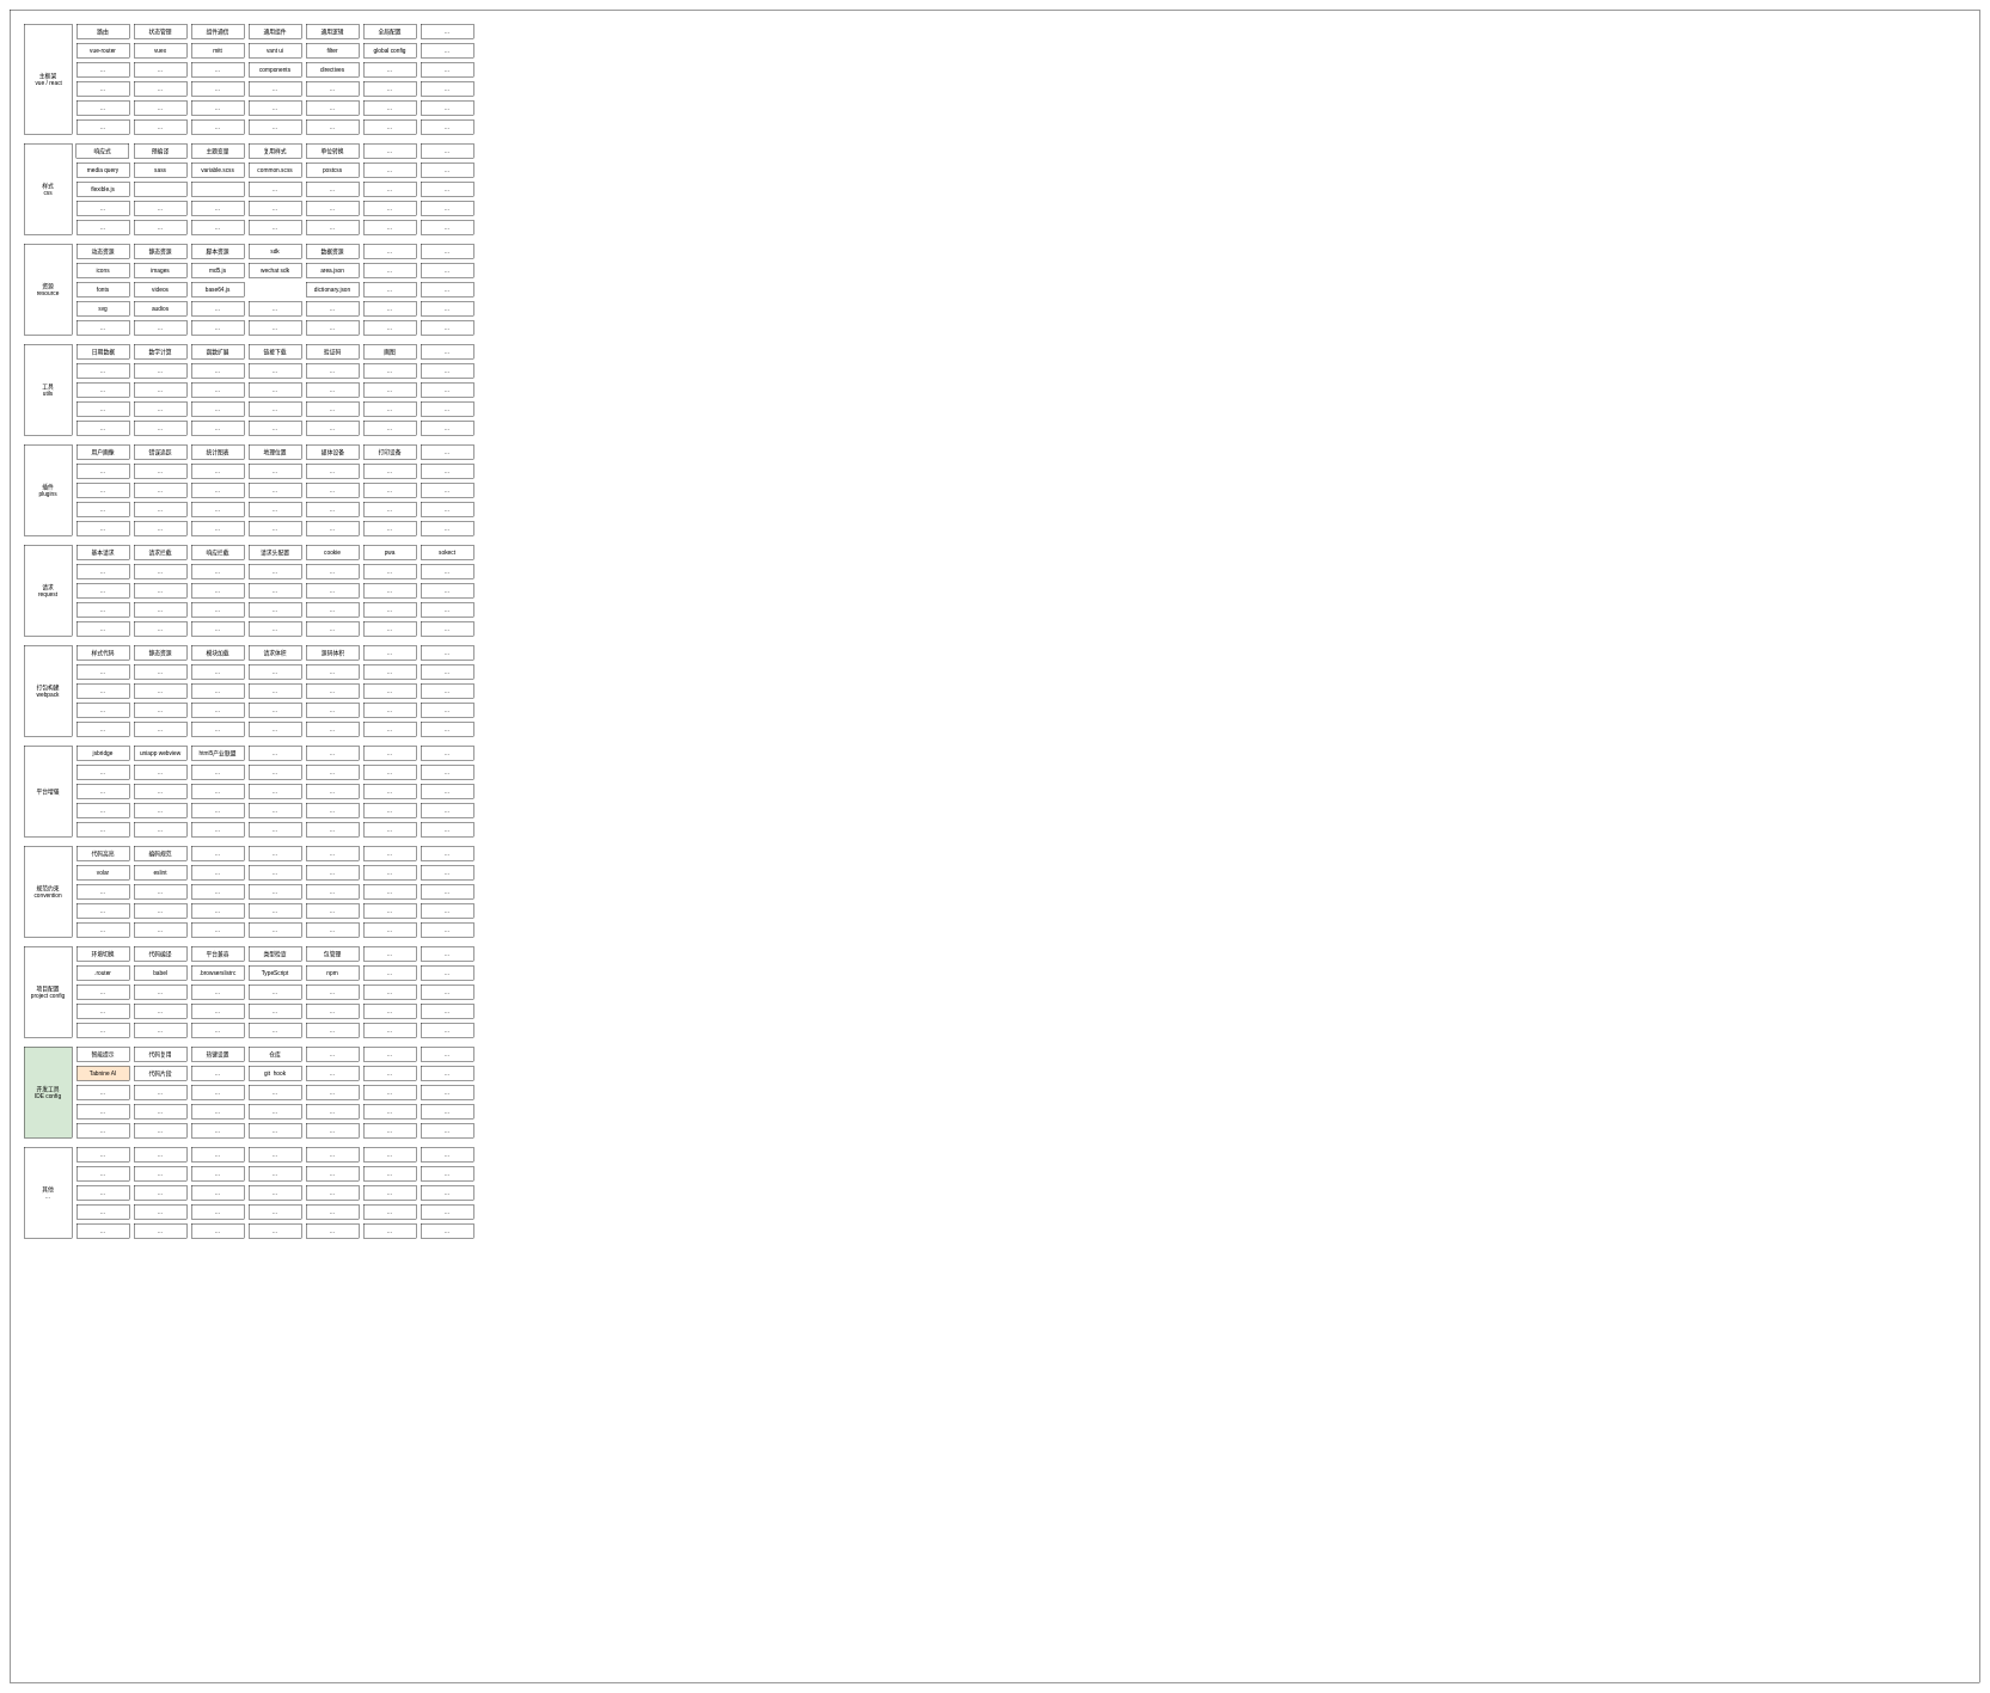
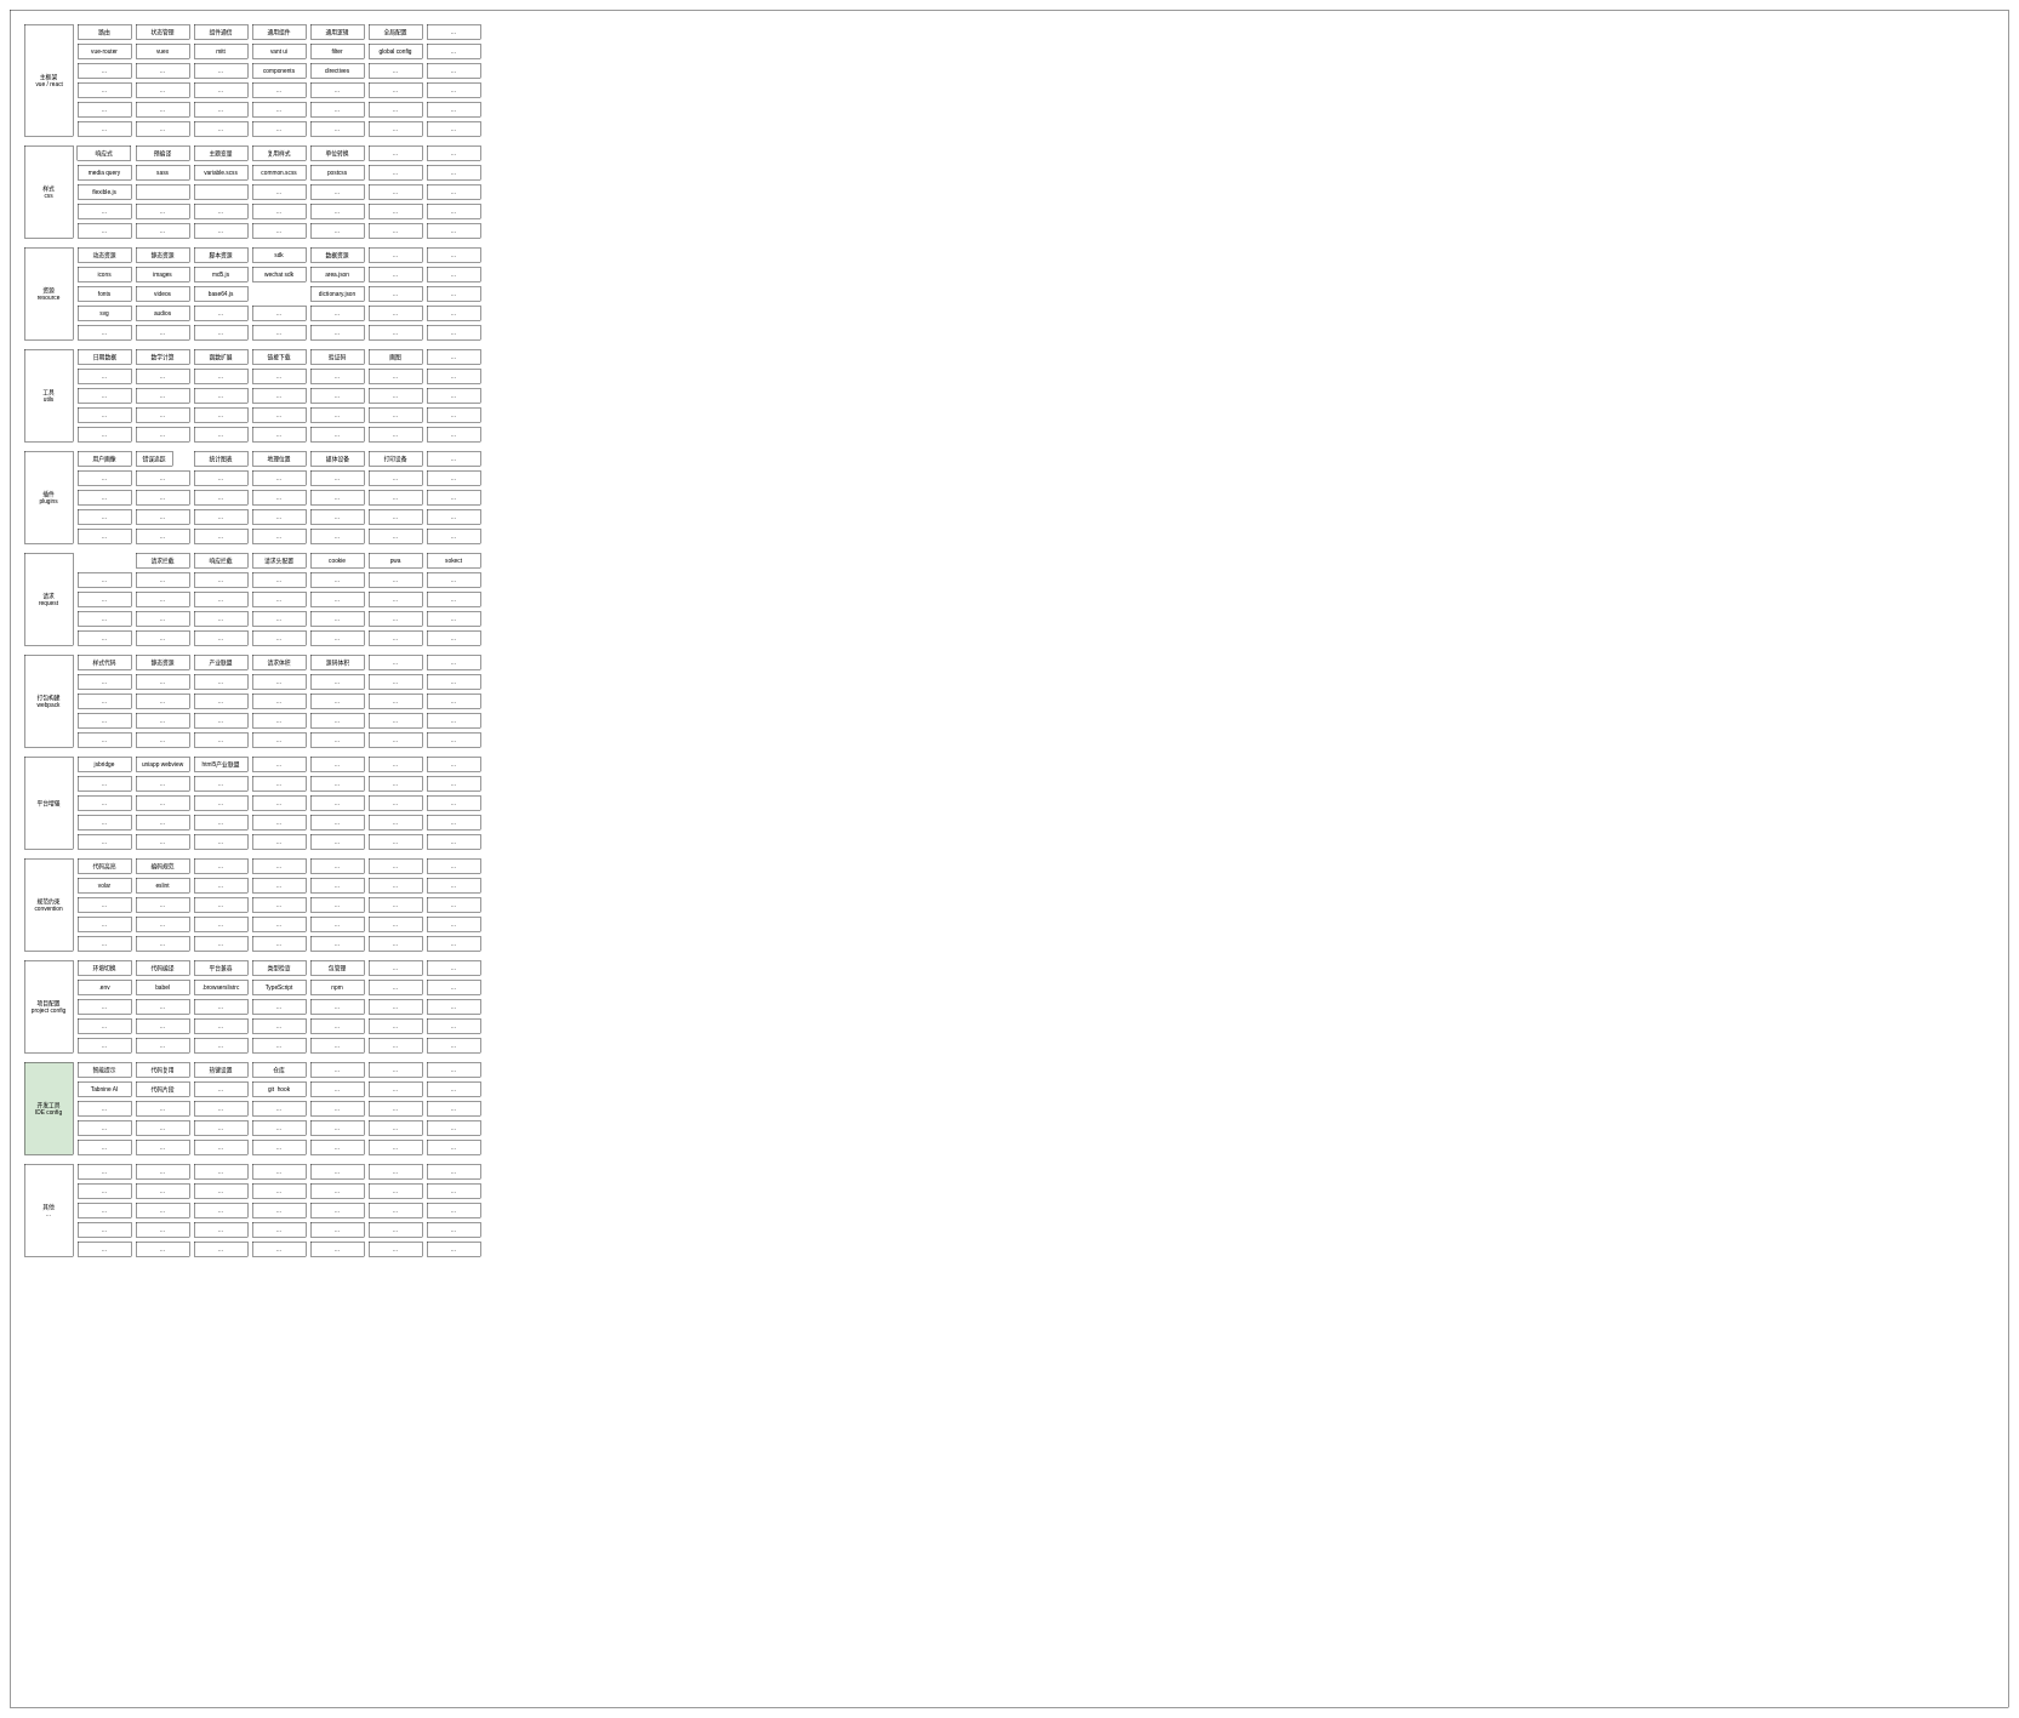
- <mxCell id="176" value="错误追踪" style="rounded=0;whiteSpace=wrap;html=1;" vertex="1" parent="2"><mxGeometry x="260" y="910" width="110" height="30" as="geometry" /></mxCell>
+ <mxCell id="176" value="错误追踪" style="rounded=0;whiteSpace=wrap;html=1;" vertex="1" parent="2"><mxGeometry x="260" y="910" width="75" height="30" as="geometry" /></mxCell>
- <mxCell id="32" value="基本请求" style="rounded=0;whiteSpace=wrap;html=1;" vertex="1" parent="2"><mxGeometry x="140" y="1120" width="110" height="30" as="geometry" /></mxCell>
- <mxCell id="246" value="模块加载" style="rounded=0;whiteSpace=wrap;html=1;" vertex="1" parent="2"><mxGeometry x="380" y="1330" width="110" height="30" as="geometry" /></mxCell>
+ <mxCell id="246" value="产业联盟" style="rounded=0;whiteSpace=wrap;html=1;" vertex="1" parent="2"><mxGeometry x="380" y="1330" width="110" height="30" as="geometry" /></mxCell>
- <mxCell id="57" value=".router" style="rounded=0;whiteSpace=wrap;html=1;" vertex="1" parent="2"><mxGeometry x="140" y="2000" width="110" height="30" as="geometry" /></mxCell>
+ <mxCell id="57" value=".env" style="rounded=0;whiteSpace=wrap;html=1;" vertex="1" parent="2"><mxGeometry x="140" y="2000" width="110" height="30" as="geometry" /></mxCell>
- <mxCell id="63" value="Tabnine AI" style="rounded=0;whiteSpace=wrap;html=1;fillColor=#ffe6cc;" vertex="1" parent="2"><mxGeometry x="140" y="2210" width="110" height="30" as="geometry" /></mxCell>
+ <mxCell id="63" value="Tabnine AI" style="rounded=0;whiteSpace=wrap;html=1;" vertex="1" parent="2"><mxGeometry x="140" y="2210" width="110" height="30" as="geometry" /></mxCell>
